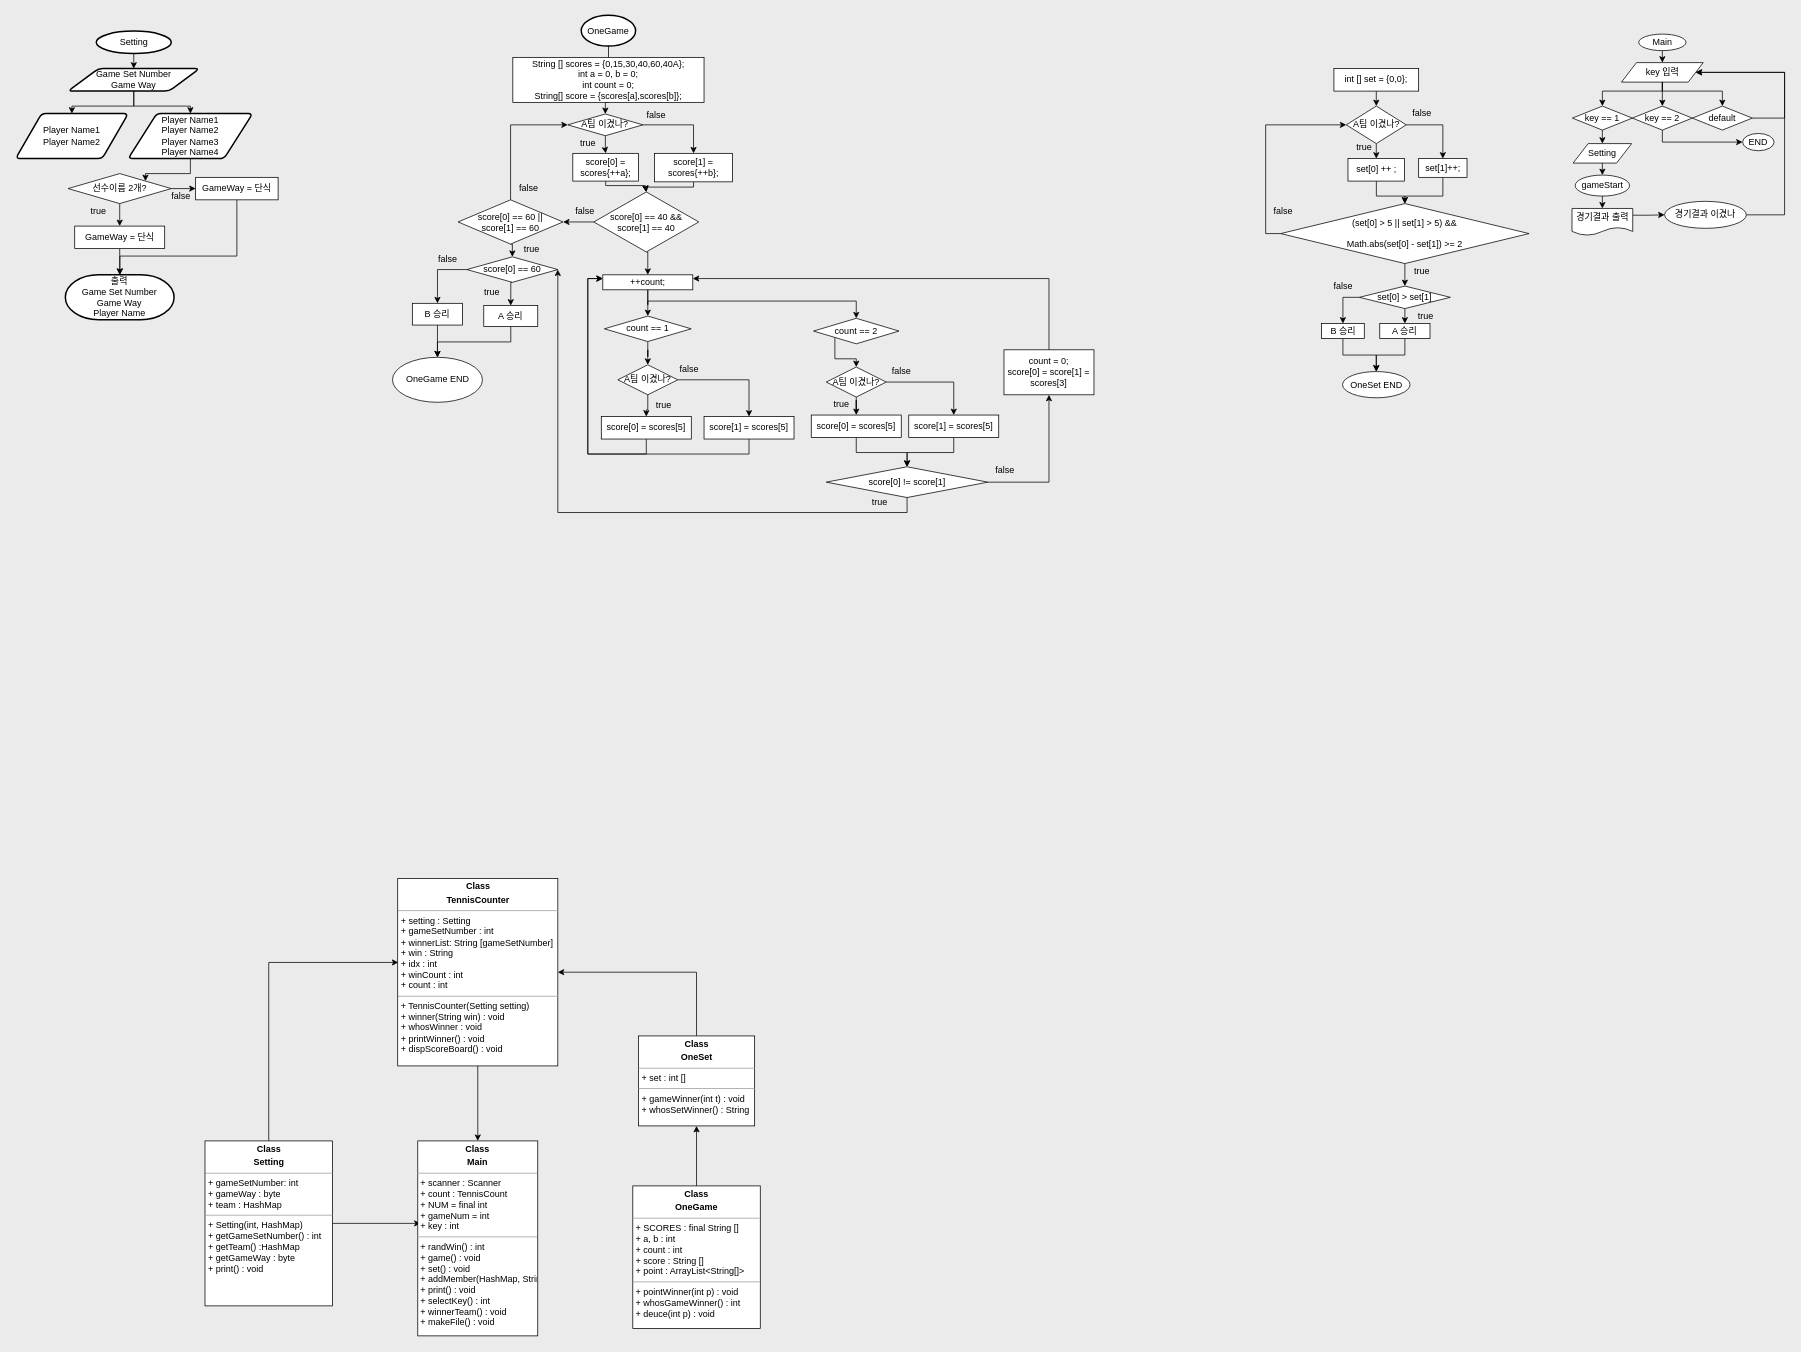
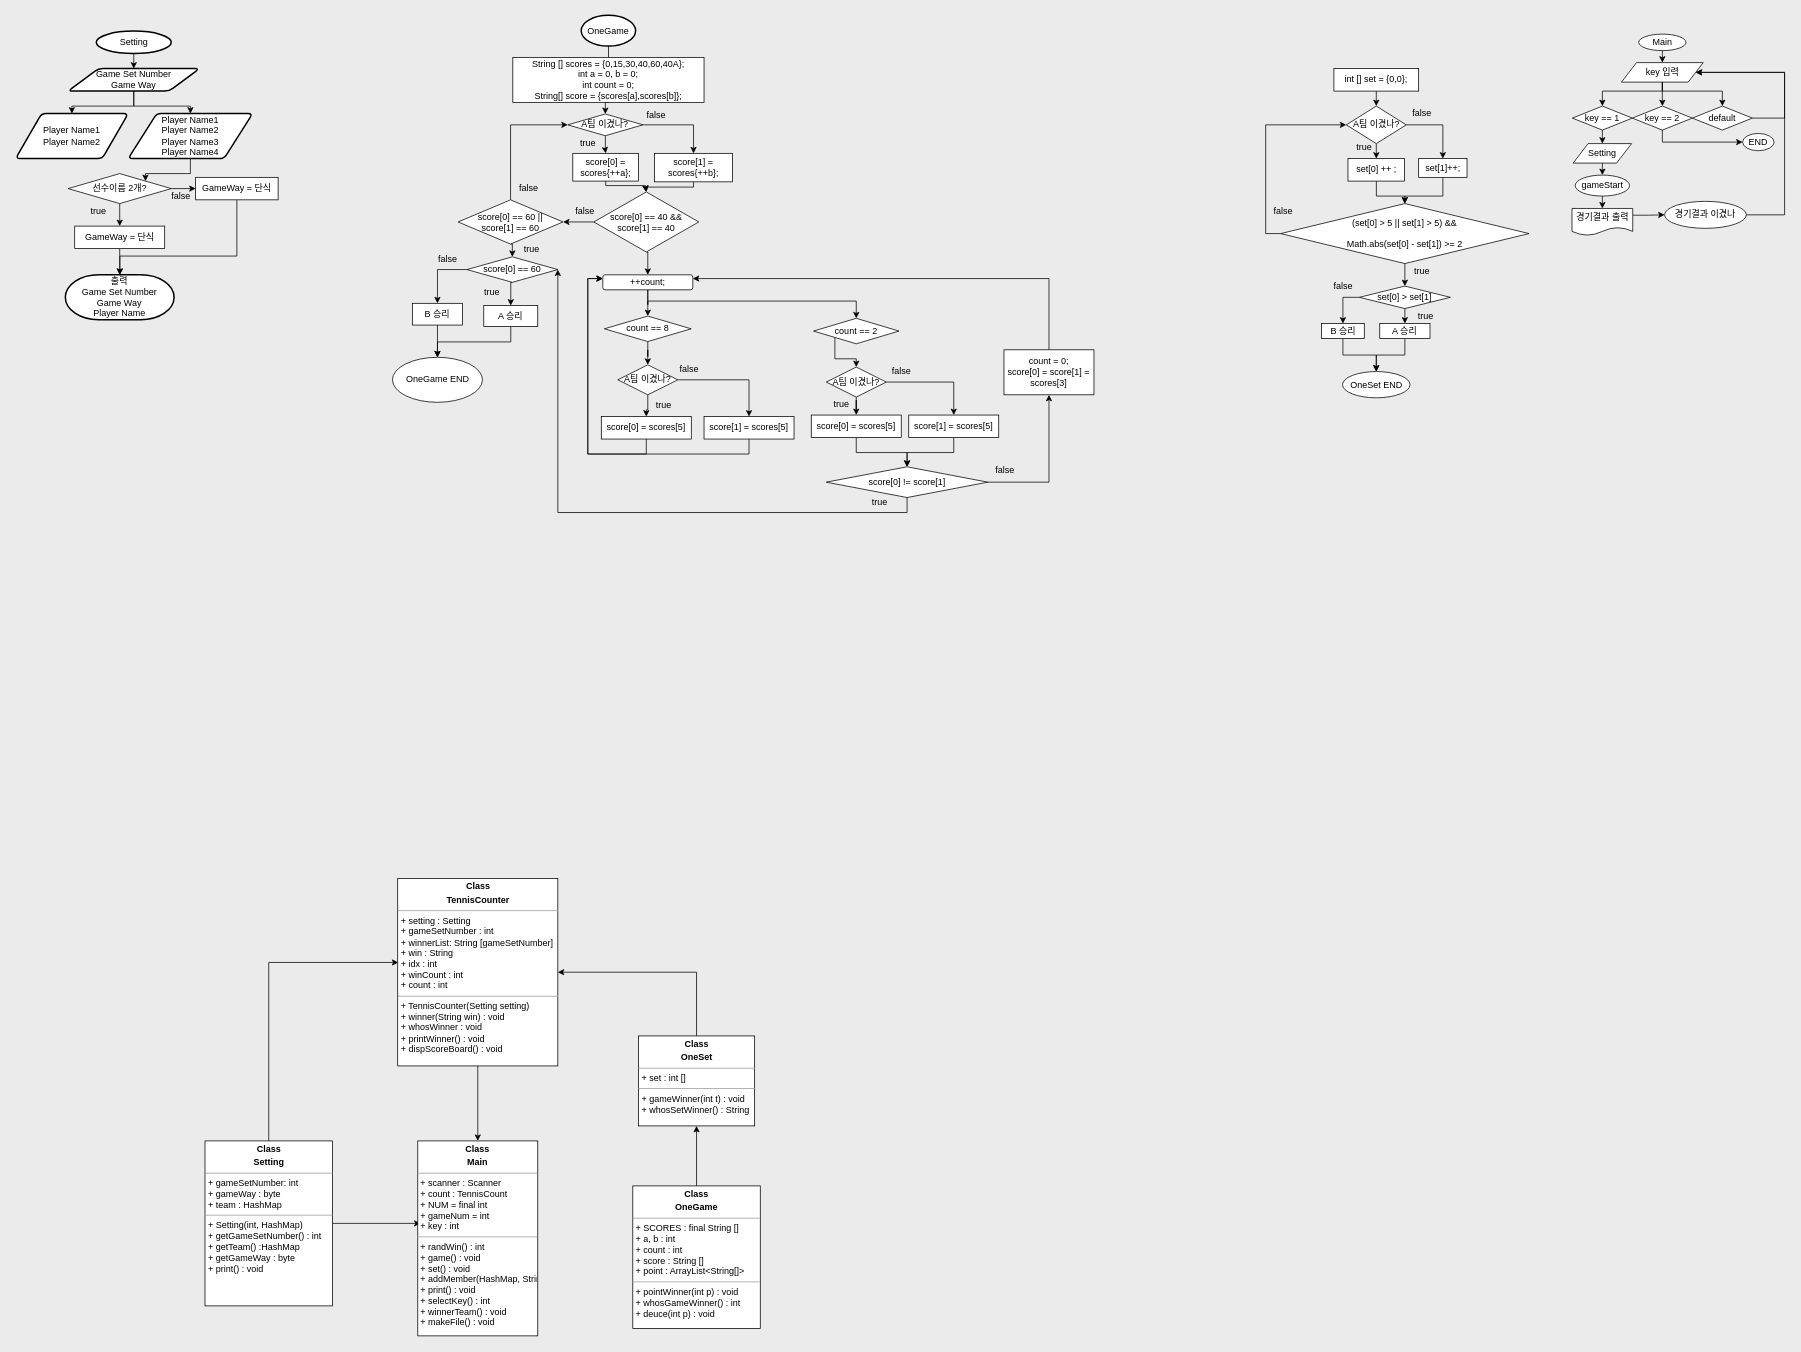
- <mxCell id="45" value="++count;" style="whiteSpace=wrap;html=1;" parent="1" vertex="1"><mxGeometry x="803" y="366" width="120" height="20" as="geometry" /></mxCell>
+ <mxCell id="45" value="++count;" style="whiteSpace=wrap;html=1;rounded=1;" parent="1" vertex="1"><mxGeometry x="803" y="366" width="120" height="20" as="geometry" /></mxCell>
- <mxCell id="49" value="count == 1" style="rhombus;whiteSpace=wrap;html=1;" parent="1" vertex="1"><mxGeometry x="805.12" y="421" width="115.75" height="34" as="geometry" /></mxCell>
+ <mxCell id="49" value="count == 8" style="rhombus;whiteSpace=wrap;html=1;" parent="1" vertex="1"><mxGeometry x="805.12" y="421" width="115.75" height="34" as="geometry" /></mxCell>
